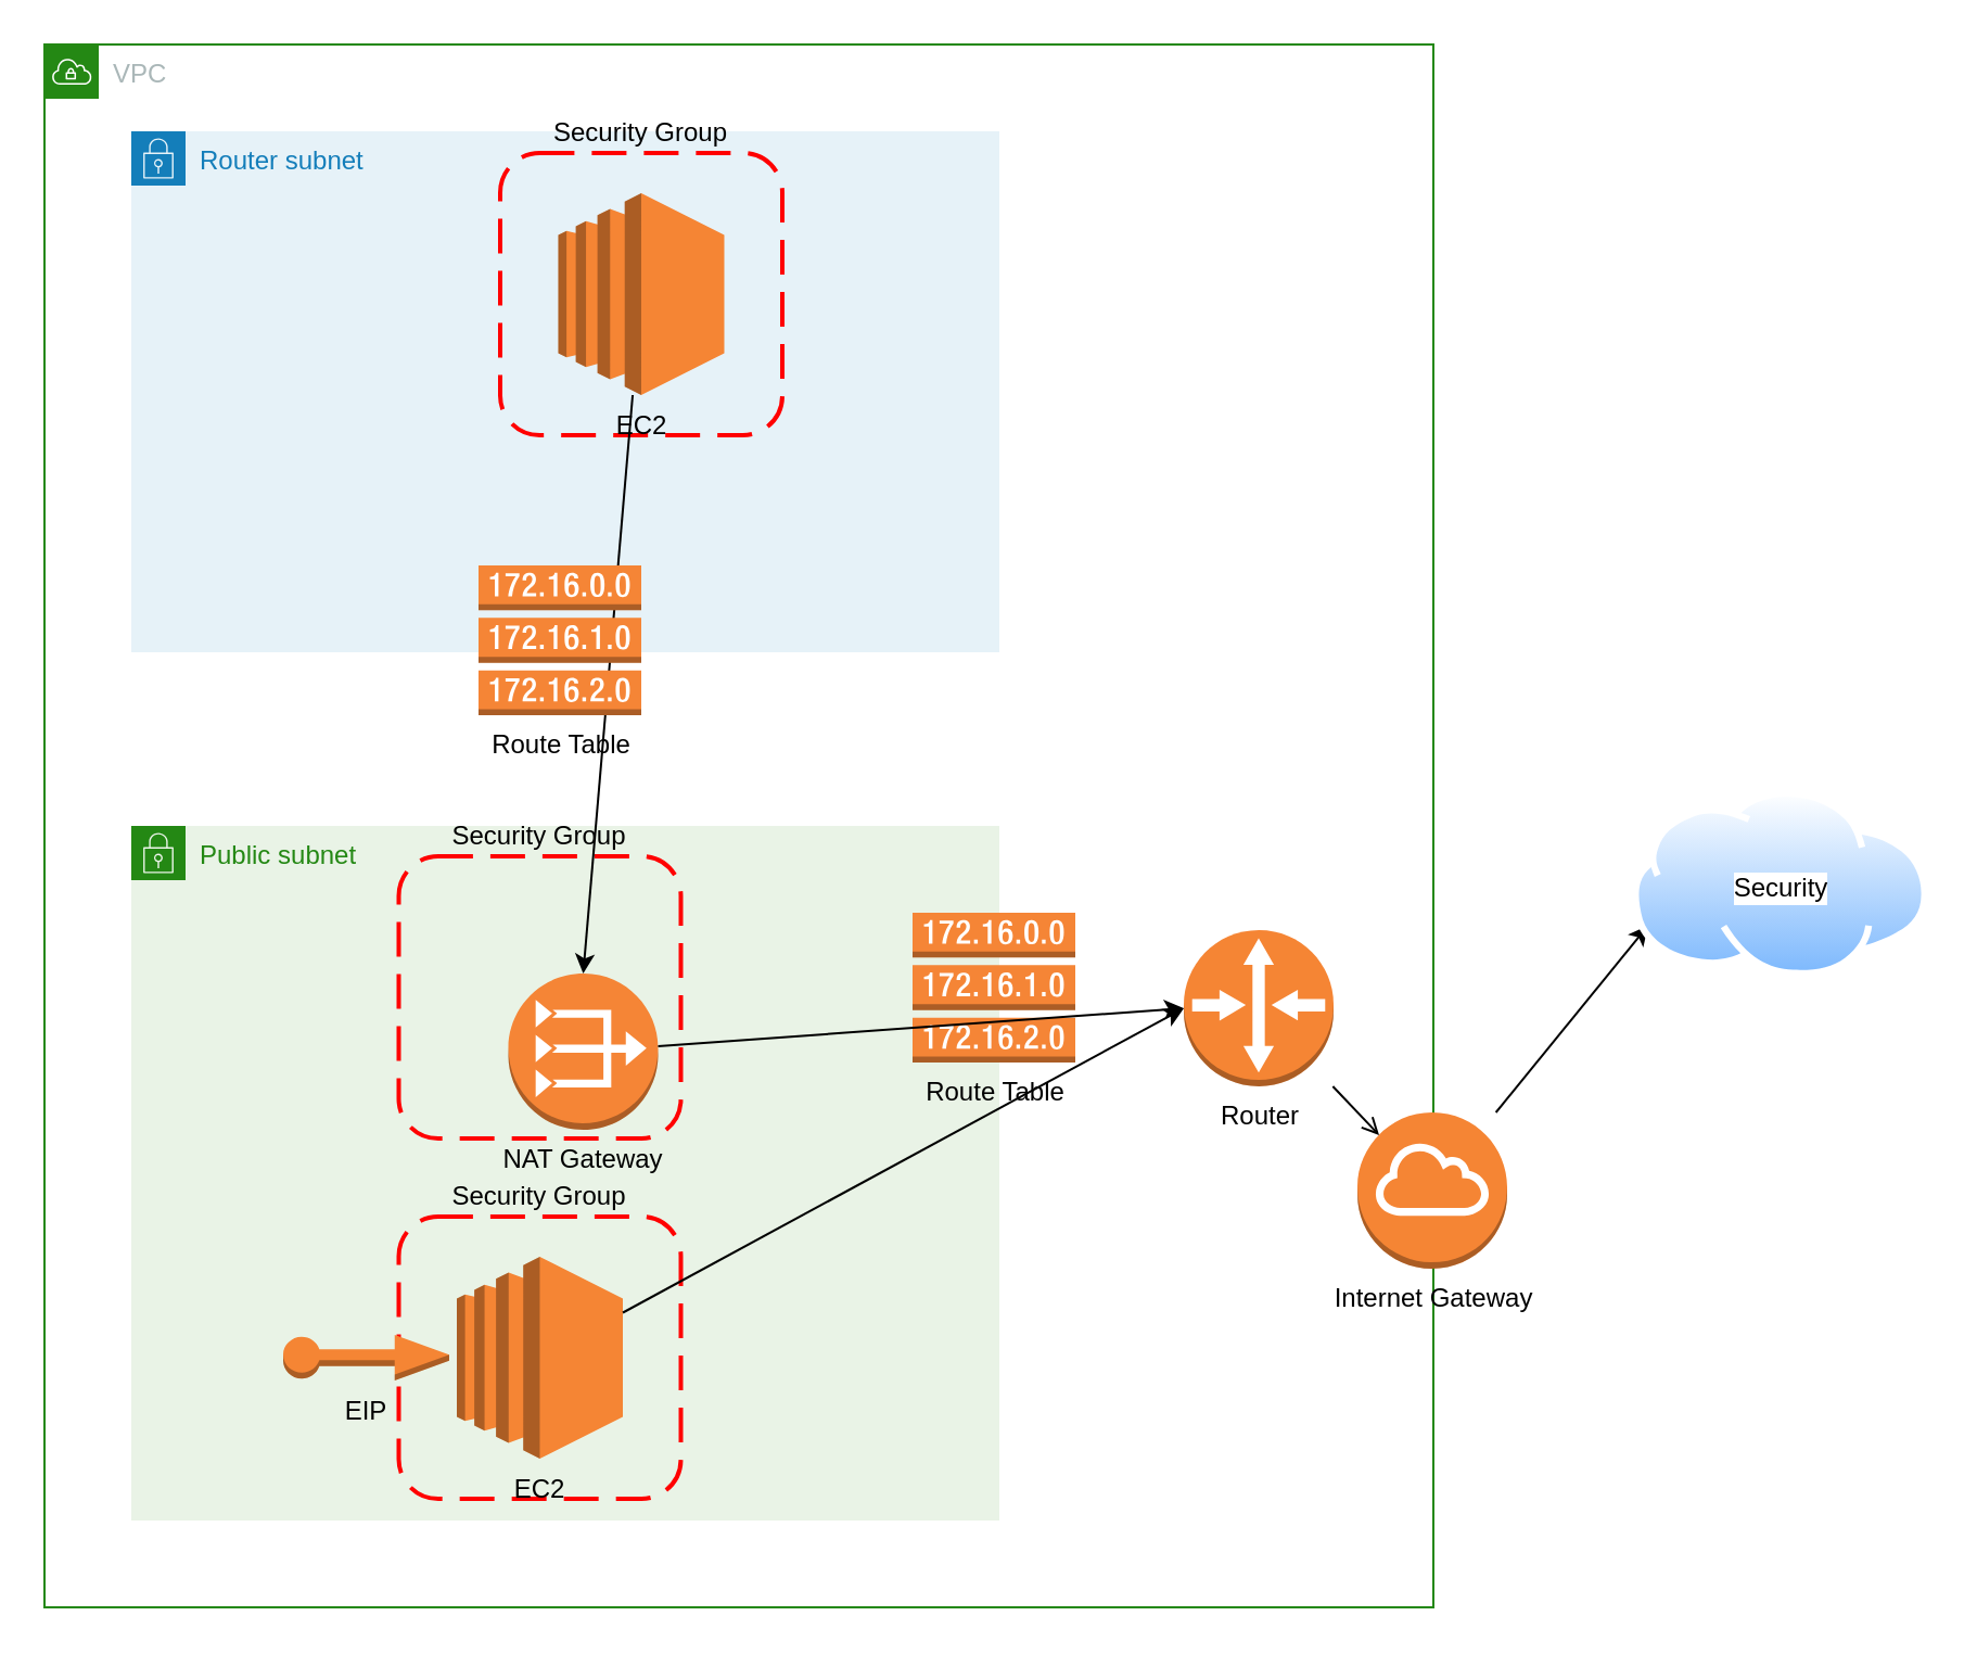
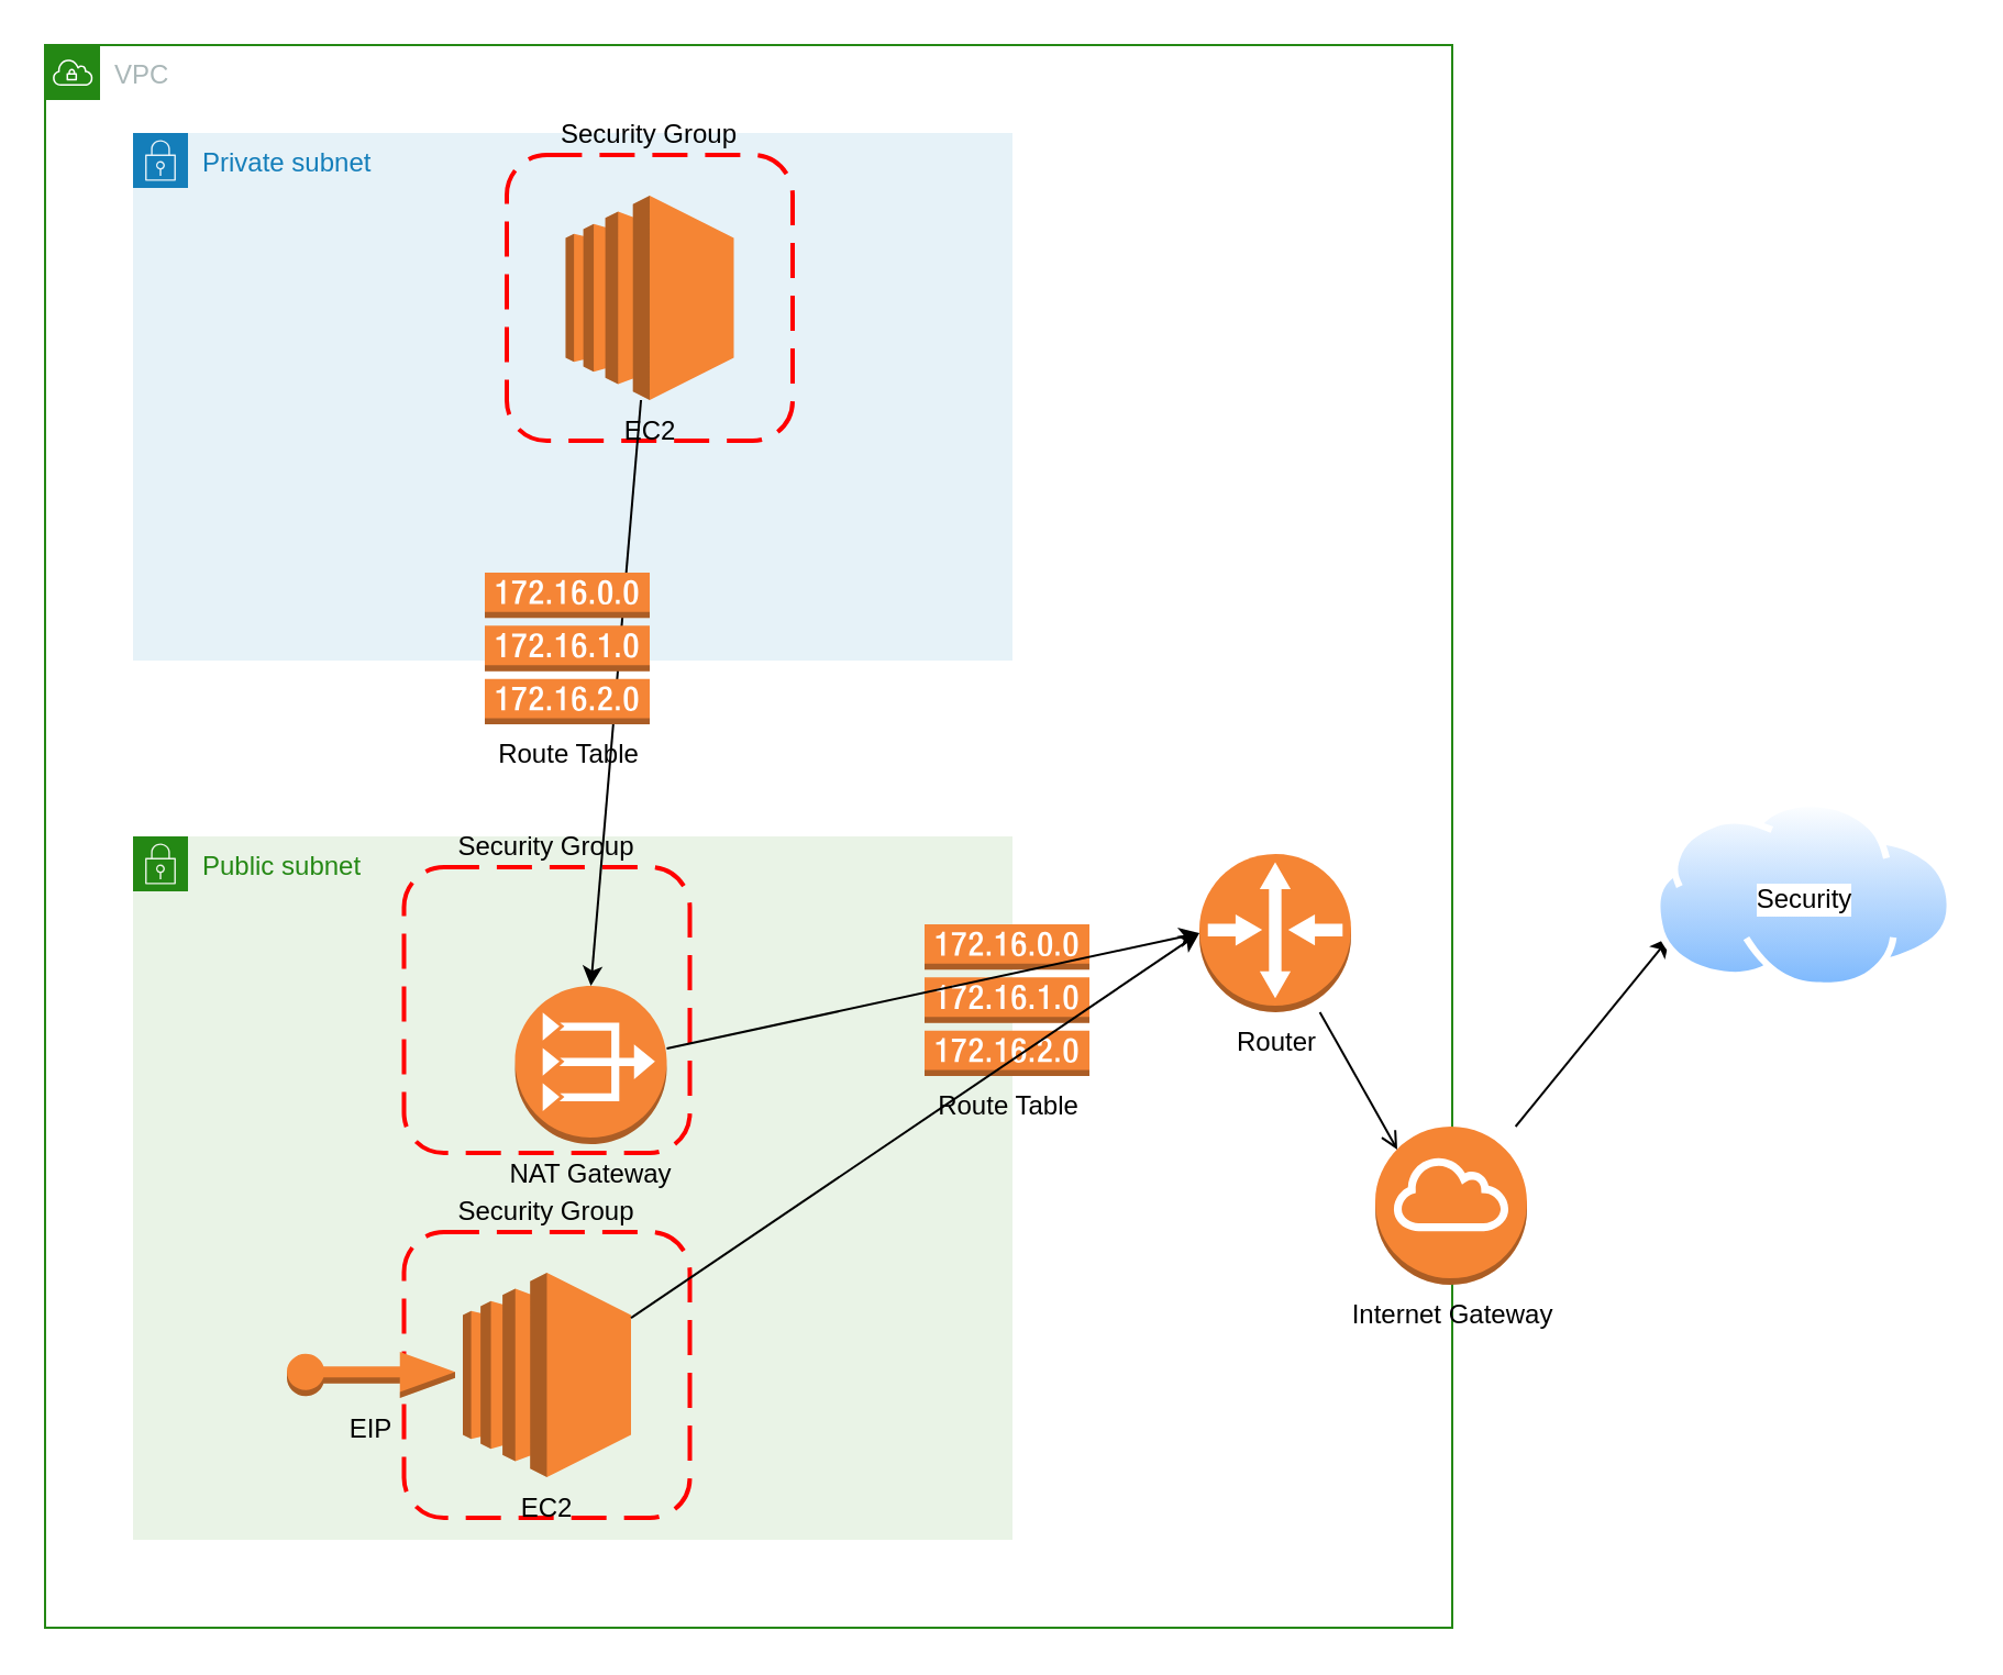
- <mxCell id="14" value="Router subnet" style="points=[[0,0],[0.25,0],[0.5,0],[0.75,0],[1,0],[1,0.25],[1,0.5],[1,0.75],[1,1],[0.75,1],[0.5,1],[0.25,1],[0,1],[0,0.75],[0,0.5],[0,0.25]];outlineConnect=0;gradientColor=none;html=1;whiteSpace=wrap;fontSize=12;fontStyle=0;container=1;pointerEvents=0;collapsible=0;recursiveResize=0;shape=mxgraph.aws4.group;grIcon=mxgraph.aws4.group_security_group;grStroke=0;strokeColor=#147EBA;fillColor=#E6F2F8;verticalAlign=top;align=left;spacingLeft=30;fontColor=#147EBA;dashed=0;" vertex="1" parent="1"><mxGeometry x="60" y="60" width="400" height="240" as="geometry" /></mxCell>
+ <mxCell id="14" value="Private subnet" style="points=[[0,0],[0.25,0],[0.5,0],[0.75,0],[1,0],[1,0.25],[1,0.5],[1,0.75],[1,1],[0.75,1],[0.5,1],[0.25,1],[0,1],[0,0.75],[0,0.5],[0,0.25]];outlineConnect=0;gradientColor=none;html=1;whiteSpace=wrap;fontSize=12;fontStyle=0;container=1;pointerEvents=0;collapsible=0;recursiveResize=0;shape=mxgraph.aws4.group;grIcon=mxgraph.aws4.group_security_group;grStroke=0;strokeColor=#147EBA;fillColor=#E6F2F8;verticalAlign=top;align=left;spacingLeft=30;fontColor=#147EBA;dashed=0;" vertex="1" parent="1"><mxGeometry x="60" y="60" width="400" height="240" as="geometry" /></mxCell>
- <mxCell id="9" value="Router" style="outlineConnect=0;dashed=0;verticalLabelPosition=bottom;verticalAlign=top;align=center;html=1;shape=mxgraph.aws3.router;fillColor=#F58534;gradientColor=none;" vertex="1" parent="8"><mxGeometry x="525" y="408" width="69" height="72" as="geometry" /></mxCell>
+ <mxCell id="9" value="Router" style="outlineConnect=0;dashed=0;verticalLabelPosition=bottom;verticalAlign=top;align=center;html=1;shape=mxgraph.aws3.router;fillColor=#F58534;gradientColor=none;" vertex="1" parent="8"><mxGeometry x="525" y="368" width="69" height="72" as="geometry" /></mxCell>
